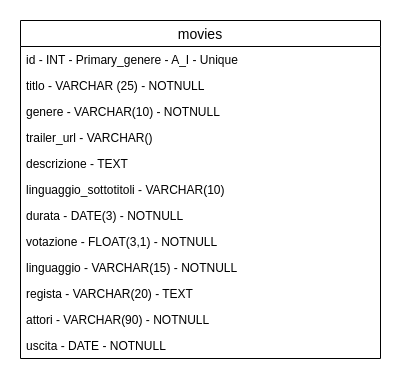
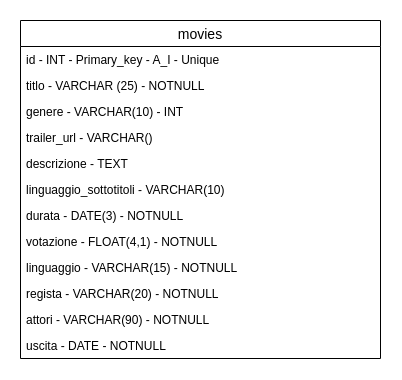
- <mxCell id="3" value="id - INT - Primary_genere - A_I - Unique" style="text;strokeColor=none;fillColor=none;spacingLeft=4;spacingRight=4;overflow=hidden;rotatable=0;points=[[0,0.5],[1,0.5]];portConstraint=eastwest;fontSize=12;" vertex="1" parent="2"><mxGeometry y="26" width="360" height="26" as="geometry" /></mxCell>
+ <mxCell id="3" value="id - INT - Primary_key - A_I - Unique" style="text;strokeColor=none;fillColor=none;spacingLeft=4;spacingRight=4;overflow=hidden;rotatable=0;points=[[0,0.5],[1,0.5]];portConstraint=eastwest;fontSize=12;" vertex="1" parent="2"><mxGeometry y="26" width="360" height="26" as="geometry" /></mxCell>
- <mxCell id="5" value="genere - VARCHAR(10) - NOTNULL" style="text;strokeColor=none;fillColor=none;spacingLeft=4;spacingRight=4;overflow=hidden;rotatable=0;points=[[0,0.5],[1,0.5]];portConstraint=eastwest;fontSize=12;" vertex="1" parent="2"><mxGeometry y="78" width="360" height="26" as="geometry" /></mxCell>
+ <mxCell id="5" value="genere - VARCHAR(10) - INT" style="text;strokeColor=none;fillColor=none;spacingLeft=4;spacingRight=4;overflow=hidden;rotatable=0;points=[[0,0.5],[1,0.5]];portConstraint=eastwest;fontSize=12;" vertex="1" parent="2"><mxGeometry y="78" width="360" height="26" as="geometry" /></mxCell>
- <mxCell id="10" value="votazione - FLOAT(3,1) - NOTNULL" style="text;strokeColor=none;fillColor=none;spacingLeft=4;spacingRight=4;overflow=hidden;rotatable=0;points=[[0,0.5],[1,0.5]];portConstraint=eastwest;fontSize=12;" vertex="1" parent="2"><mxGeometry y="208" width="360" height="26" as="geometry" /></mxCell>
+ <mxCell id="10" value="votazione - FLOAT(4,1) - NOTNULL" style="text;strokeColor=none;fillColor=none;spacingLeft=4;spacingRight=4;overflow=hidden;rotatable=0;points=[[0,0.5],[1,0.5]];portConstraint=eastwest;fontSize=12;" vertex="1" parent="2"><mxGeometry y="208" width="360" height="26" as="geometry" /></mxCell>
- <mxCell id="12" value="regista - VARCHAR(20) - TEXT" style="text;strokeColor=none;fillColor=none;spacingLeft=4;spacingRight=4;overflow=hidden;rotatable=0;points=[[0,0.5],[1,0.5]];portConstraint=eastwest;fontSize=12;" vertex="1" parent="2"><mxGeometry y="260" width="360" height="26" as="geometry" /></mxCell>
+ <mxCell id="12" value="regista - VARCHAR(20) - NOTNULL" style="text;strokeColor=none;fillColor=none;spacingLeft=4;spacingRight=4;overflow=hidden;rotatable=0;points=[[0,0.5],[1,0.5]];portConstraint=eastwest;fontSize=12;" vertex="1" parent="2"><mxGeometry y="260" width="360" height="26" as="geometry" /></mxCell>
